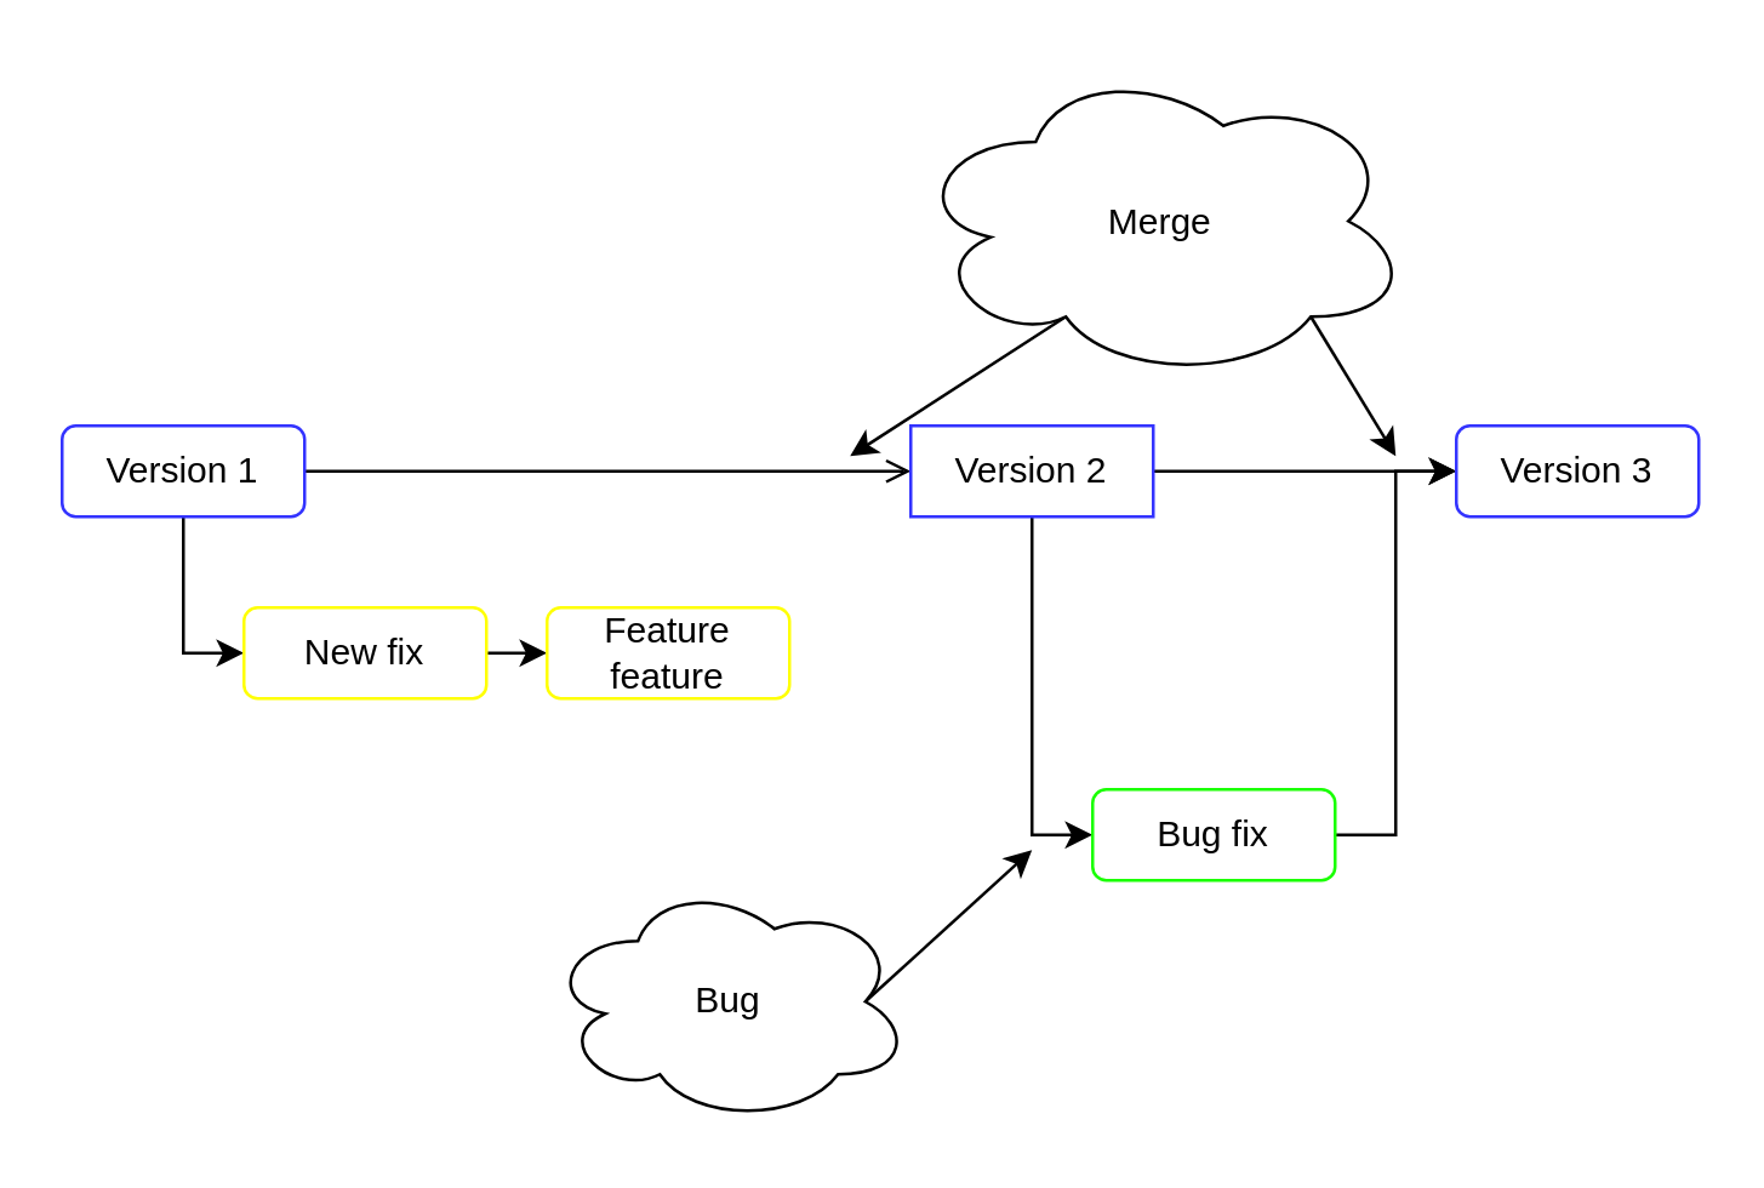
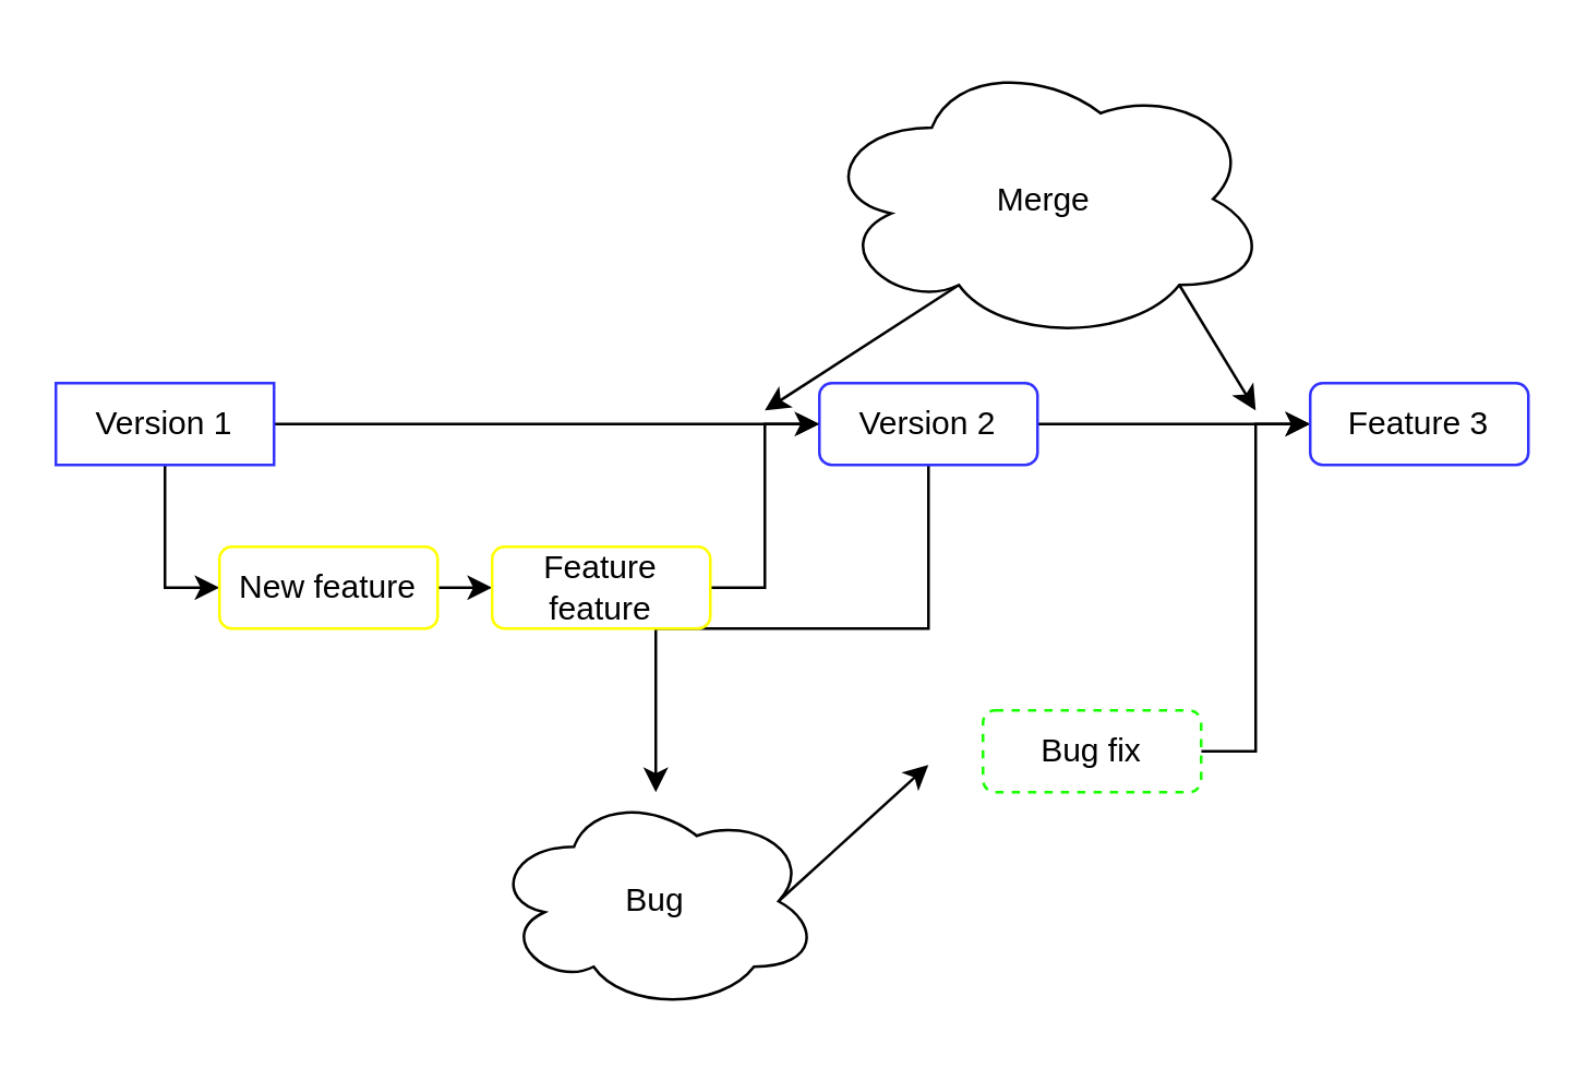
- <mxCell id="4" value="Version 1" style="rounded=1;whiteSpace=wrap;html=1;strokeColor=#3333FF;" vertex="1" parent="1"><mxGeometry x="20" y="140" width="80" height="30" as="geometry" /></mxCell>
+ <mxCell id="4" value="Version 1" style="whiteSpace=wrap;html=1;strokeColor=#3333FF;rounded=0;" vertex="1" parent="1"><mxGeometry x="20" y="140" width="80" height="30" as="geometry" /></mxCell>
- <mxCell id="7" value="Version 2" style="whiteSpace=wrap;html=1;strokeColor=#3333FF;rounded=0;" vertex="1" parent="1"><mxGeometry x="300" y="140" width="80" height="30" as="geometry" /></mxCell>
+ <mxCell id="7" value="Version 2" style="rounded=1;whiteSpace=wrap;html=1;strokeColor=#3333FF;" vertex="1" parent="1"><mxGeometry x="300" y="140" width="80" height="30" as="geometry" /></mxCell>
- <mxCell id="18" value="Version 3" style="rounded=1;whiteSpace=wrap;html=1;strokeColor=#3333FF;" vertex="1" parent="1"><mxGeometry x="480" y="140" width="80" height="30" as="geometry" /></mxCell>
+ <mxCell id="18" value="Feature 3" style="rounded=1;whiteSpace=wrap;html=1;strokeColor=#3333FF;" vertex="1" parent="1"><mxGeometry x="480" y="140" width="80" height="30" as="geometry" /></mxCell>
+ <mxCell id="10" style="edgeStyle=orthogonalEdgeStyle;rounded=0;orthogonalLoop=1;jettySize=auto;html=1;exitX=1;exitY=0.5;exitDx=0;exitDy=0;entryX=0;entryY=0.5;entryDx=0;entryDy=0;" edge="1" parent="1" source="11" target="7"><mxGeometry relative="1" as="geometry" /></mxCell>
- <mxCell id="9" value="New fix" style="rounded=1;whiteSpace=wrap;html=1;strokeColor=#FFFF00;" vertex="1" parent="1"><mxGeometry x="80" y="200" width="80" height="30" as="geometry" /></mxCell>
+ <mxCell id="9" value="New feature" style="rounded=1;whiteSpace=wrap;html=1;strokeColor=#FFFF00;" vertex="1" parent="1"><mxGeometry x="80" y="200" width="80" height="30" as="geometry" /></mxCell>
- <mxCell id="5" style="edgeStyle=orthogonalEdgeStyle;rounded=0;orthogonalLoop=1;jettySize=auto;html=1;exitX=0.5;exitY=1;exitDx=0;exitDy=0;entryX=0;entryY=0.5;entryDx=0;entryDy=0;" edge="1" parent="1" source="7" target="17"><mxGeometry relative="1" as="geometry" /></mxCell>
+ <mxCell id="5" style="edgeStyle=orthogonalEdgeStyle;rounded=0;orthogonalLoop=1;jettySize=auto;html=1;exitX=0.5;exitY=1;exitDx=0;exitDy=0;" edge="1" parent="1" source="7" target="20"><mxGeometry relative="1" as="geometry" /></mxCell>
- <mxCell id="17" value="Bug fix" style="rounded=1;whiteSpace=wrap;html=1;strokeColor=#19FF00;" vertex="1" parent="1"><mxGeometry x="360" y="260" width="80" height="30" as="geometry" /></mxCell>
+ <mxCell id="17" value="Bug fix" style="rounded=1;whiteSpace=wrap;html=1;strokeColor=#19FF00;dashed=1;" vertex="1" parent="1"><mxGeometry x="360" y="260" width="80" height="30" as="geometry" /></mxCell>
